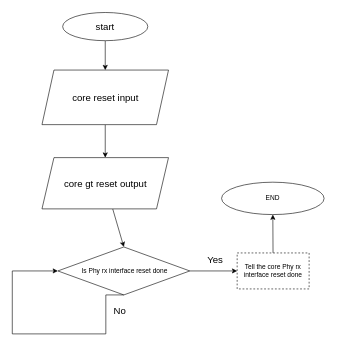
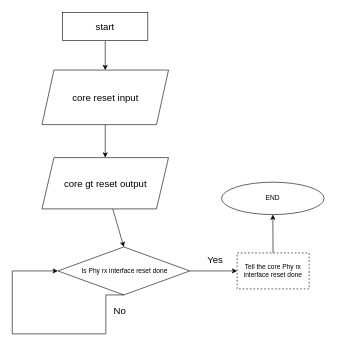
- <mxCell id="3" value="&lt;font style=&quot;font-size: 16px;&quot;&gt;start&lt;/font&gt;" style="ellipse;whiteSpace=wrap;html=1;fontSize=11;" parent="1" vertex="1"><mxGeometry x="104" y="20" width="142" height="47" as="geometry" /></mxCell>
+ <mxCell id="3" value="&lt;font style=&quot;font-size: 16px;&quot;&gt;start&lt;/font&gt;" style="whiteSpace=wrap;html=1;fontSize=11;rounded=0;" parent="1" vertex="1"><mxGeometry x="104" y="20" width="142" height="47" as="geometry" /></mxCell>
